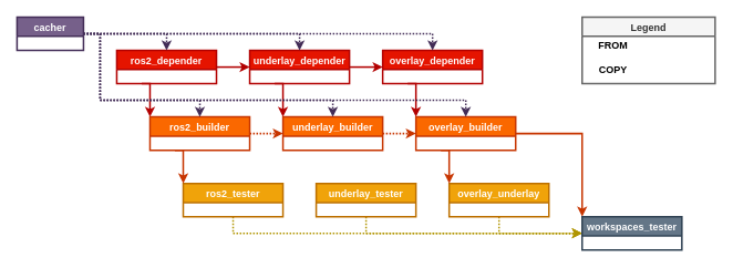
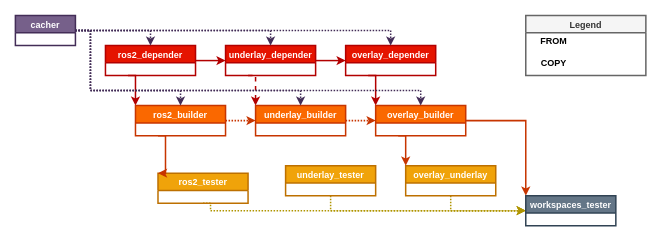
- <mxCell id="7" style="edgeStyle=orthogonalEdgeStyle;rounded=0;orthogonalLoop=1;jettySize=auto;html=1;entryX=0;entryY=0;entryDx=0;entryDy=0;fillColor=#e51400;strokeColor=#B20000;exitX=0.25;exitY=1;exitDx=0;exitDy=0;strokeWidth=2;" edge="1" parent="1" source="8" target="14"><mxGeometry relative="1" as="geometry"><mxPoint x="460" y="100" as="sourcePoint" /><Array as="points"><mxPoint x="340" y="100" /></Array></mxGeometry></mxCell>
+ <mxCell id="7" style="edgeStyle=orthogonalEdgeStyle;rounded=0;orthogonalLoop=1;jettySize=auto;html=1;entryX=0;entryY=0;entryDx=0;entryDy=0;fillColor=#e51400;strokeColor=#B20000;exitX=0.25;exitY=1;exitDx=0;exitDy=0;strokeWidth=2;dashed=1;" edge="1" parent="1" source="8" target="14"><mxGeometry relative="1" as="geometry"><mxPoint x="460" y="100" as="sourcePoint" /><Array as="points"><mxPoint x="340" y="100" /></Array></mxGeometry></mxCell>
- <mxCell id="18" value="ros2_tester" style="swimlane;strokeColor=#BD7000;fillColor=#f0a30a;fontColor=#ffffff;strokeWidth=2;" vertex="1" parent="1"><mxGeometry x="220" y="220" width="120" height="40" as="geometry"><mxRectangle x="420" y="20" width="70" height="23" as="alternateBounds" /></mxGeometry></mxCell>
+ <mxCell id="18" value="ros2_tester" style="swimlane;strokeColor=#BD7000;fillColor=#f0a30a;fontColor=#ffffff;strokeWidth=2;" vertex="1" parent="1"><mxGeometry x="210" y="230" width="120" height="40" as="geometry"><mxRectangle x="420" y="20" width="70" height="23" as="alternateBounds" /></mxGeometry></mxCell>
